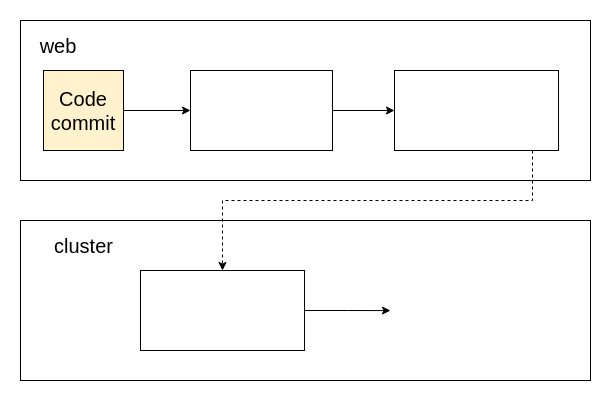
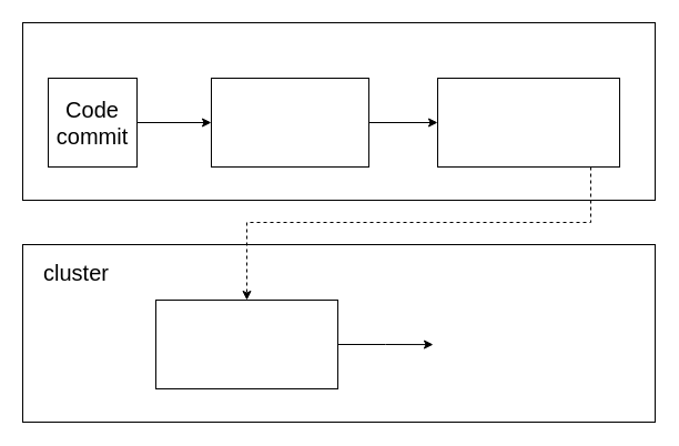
- <mxCell id="3" value="web" style="text;html=1;strokeColor=none;fillColor=none;align=center;verticalAlign=middle;whiteSpace=wrap;rounded=0;fontSize=20;" vertex="1" parent="1"><mxGeometry x="32.99" y="30" width="50" height="30" as="geometry" /></mxCell>
- <mxCell id="6" value="&lt;font style=&quot;font-size: 20px;&quot;&gt;Code&lt;br&gt;commit&lt;/font&gt;" style="rounded=0;whiteSpace=wrap;html=1;fillColor=#fff2cc;" vertex="1" parent="1"><mxGeometry x="42.99" y="70" width="80" height="80" as="geometry" /></mxCell>
+ <mxCell id="6" value="&lt;font style=&quot;font-size: 20px;&quot;&gt;Code&lt;br&gt;commit&lt;/font&gt;" style="rounded=0;whiteSpace=wrap;html=1;" vertex="1" parent="1"><mxGeometry x="42.99" y="70" width="80" height="80" as="geometry" /></mxCell>
- <mxCell id="10" value="cluster" style="text;html=1;strokeColor=none;fillColor=none;align=center;verticalAlign=middle;whiteSpace=wrap;rounded=0;fontSize=20;" vertex="1" parent="1"><mxGeometry x="45" y="230" width="77.01" height="30" as="geometry" /></mxCell>
+ <mxCell id="10" value="cluster" style="text;html=1;strokeColor=none;fillColor=none;align=center;verticalAlign=middle;whiteSpace=wrap;rounded=0;fontSize=20;" vertex="1" parent="1"><mxGeometry x="30" y="230" width="77.01" height="30" as="geometry" /></mxCell>
